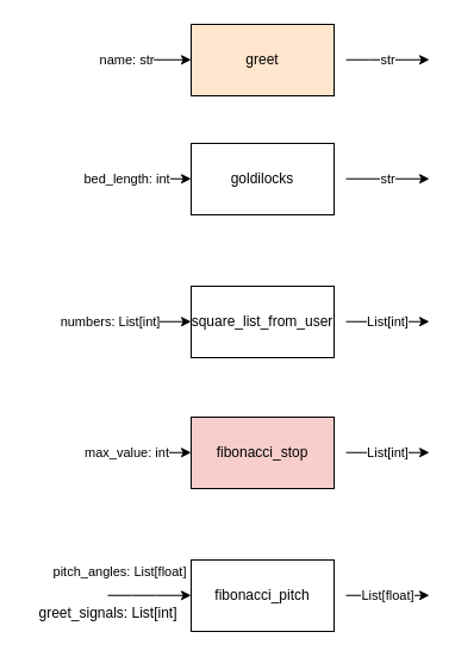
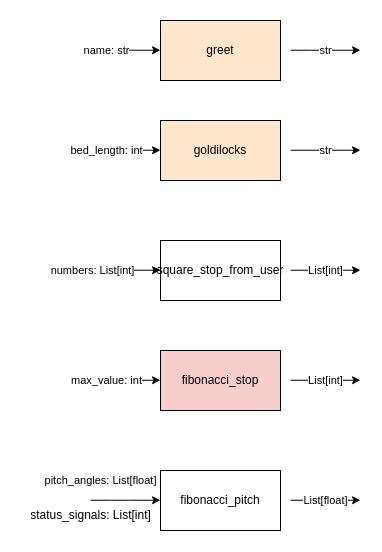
- <mxCell id="6" value="goldilocks" style="rounded=0;whiteSpace=wrap;html=1;" vertex="1" parent="1"><mxGeometry x="160" y="120" width="120" height="60" as="geometry" /></mxCell>
+ <mxCell id="6" value="goldilocks" style="rounded=0;whiteSpace=wrap;html=1;fillColor=#ffe6cc;" vertex="1" parent="1"><mxGeometry x="160" y="120" width="120" height="60" as="geometry" /></mxCell>
- <mxCell id="10" value="square_list_from_user" style="rounded=0;whiteSpace=wrap;html=1;" vertex="1" parent="1"><mxGeometry x="160" y="240" width="120" height="60" as="geometry" /></mxCell>
+ <mxCell id="10" value="square_stop_from_user" style="rounded=0;whiteSpace=wrap;html=1;" vertex="1" parent="1"><mxGeometry x="160" y="240" width="120" height="60" as="geometry" /></mxCell>
- <mxCell id="22" value="greet_signals: List[int]" style="text;html=1;align=center;verticalAlign=middle;resizable=0;points=[];autosize=1;strokeColor=none;fillColor=none;" vertex="1" parent="1"><mxGeometry x="20" y="500" width="140" height="30" as="geometry" /></mxCell>
+ <mxCell id="22" value="status_signals: List[int]" style="text;html=1;align=center;verticalAlign=middle;resizable=0;points=[];autosize=1;strokeColor=none;fillColor=none;" vertex="1" parent="1"><mxGeometry x="20" y="500" width="140" height="30" as="geometry" /></mxCell>
